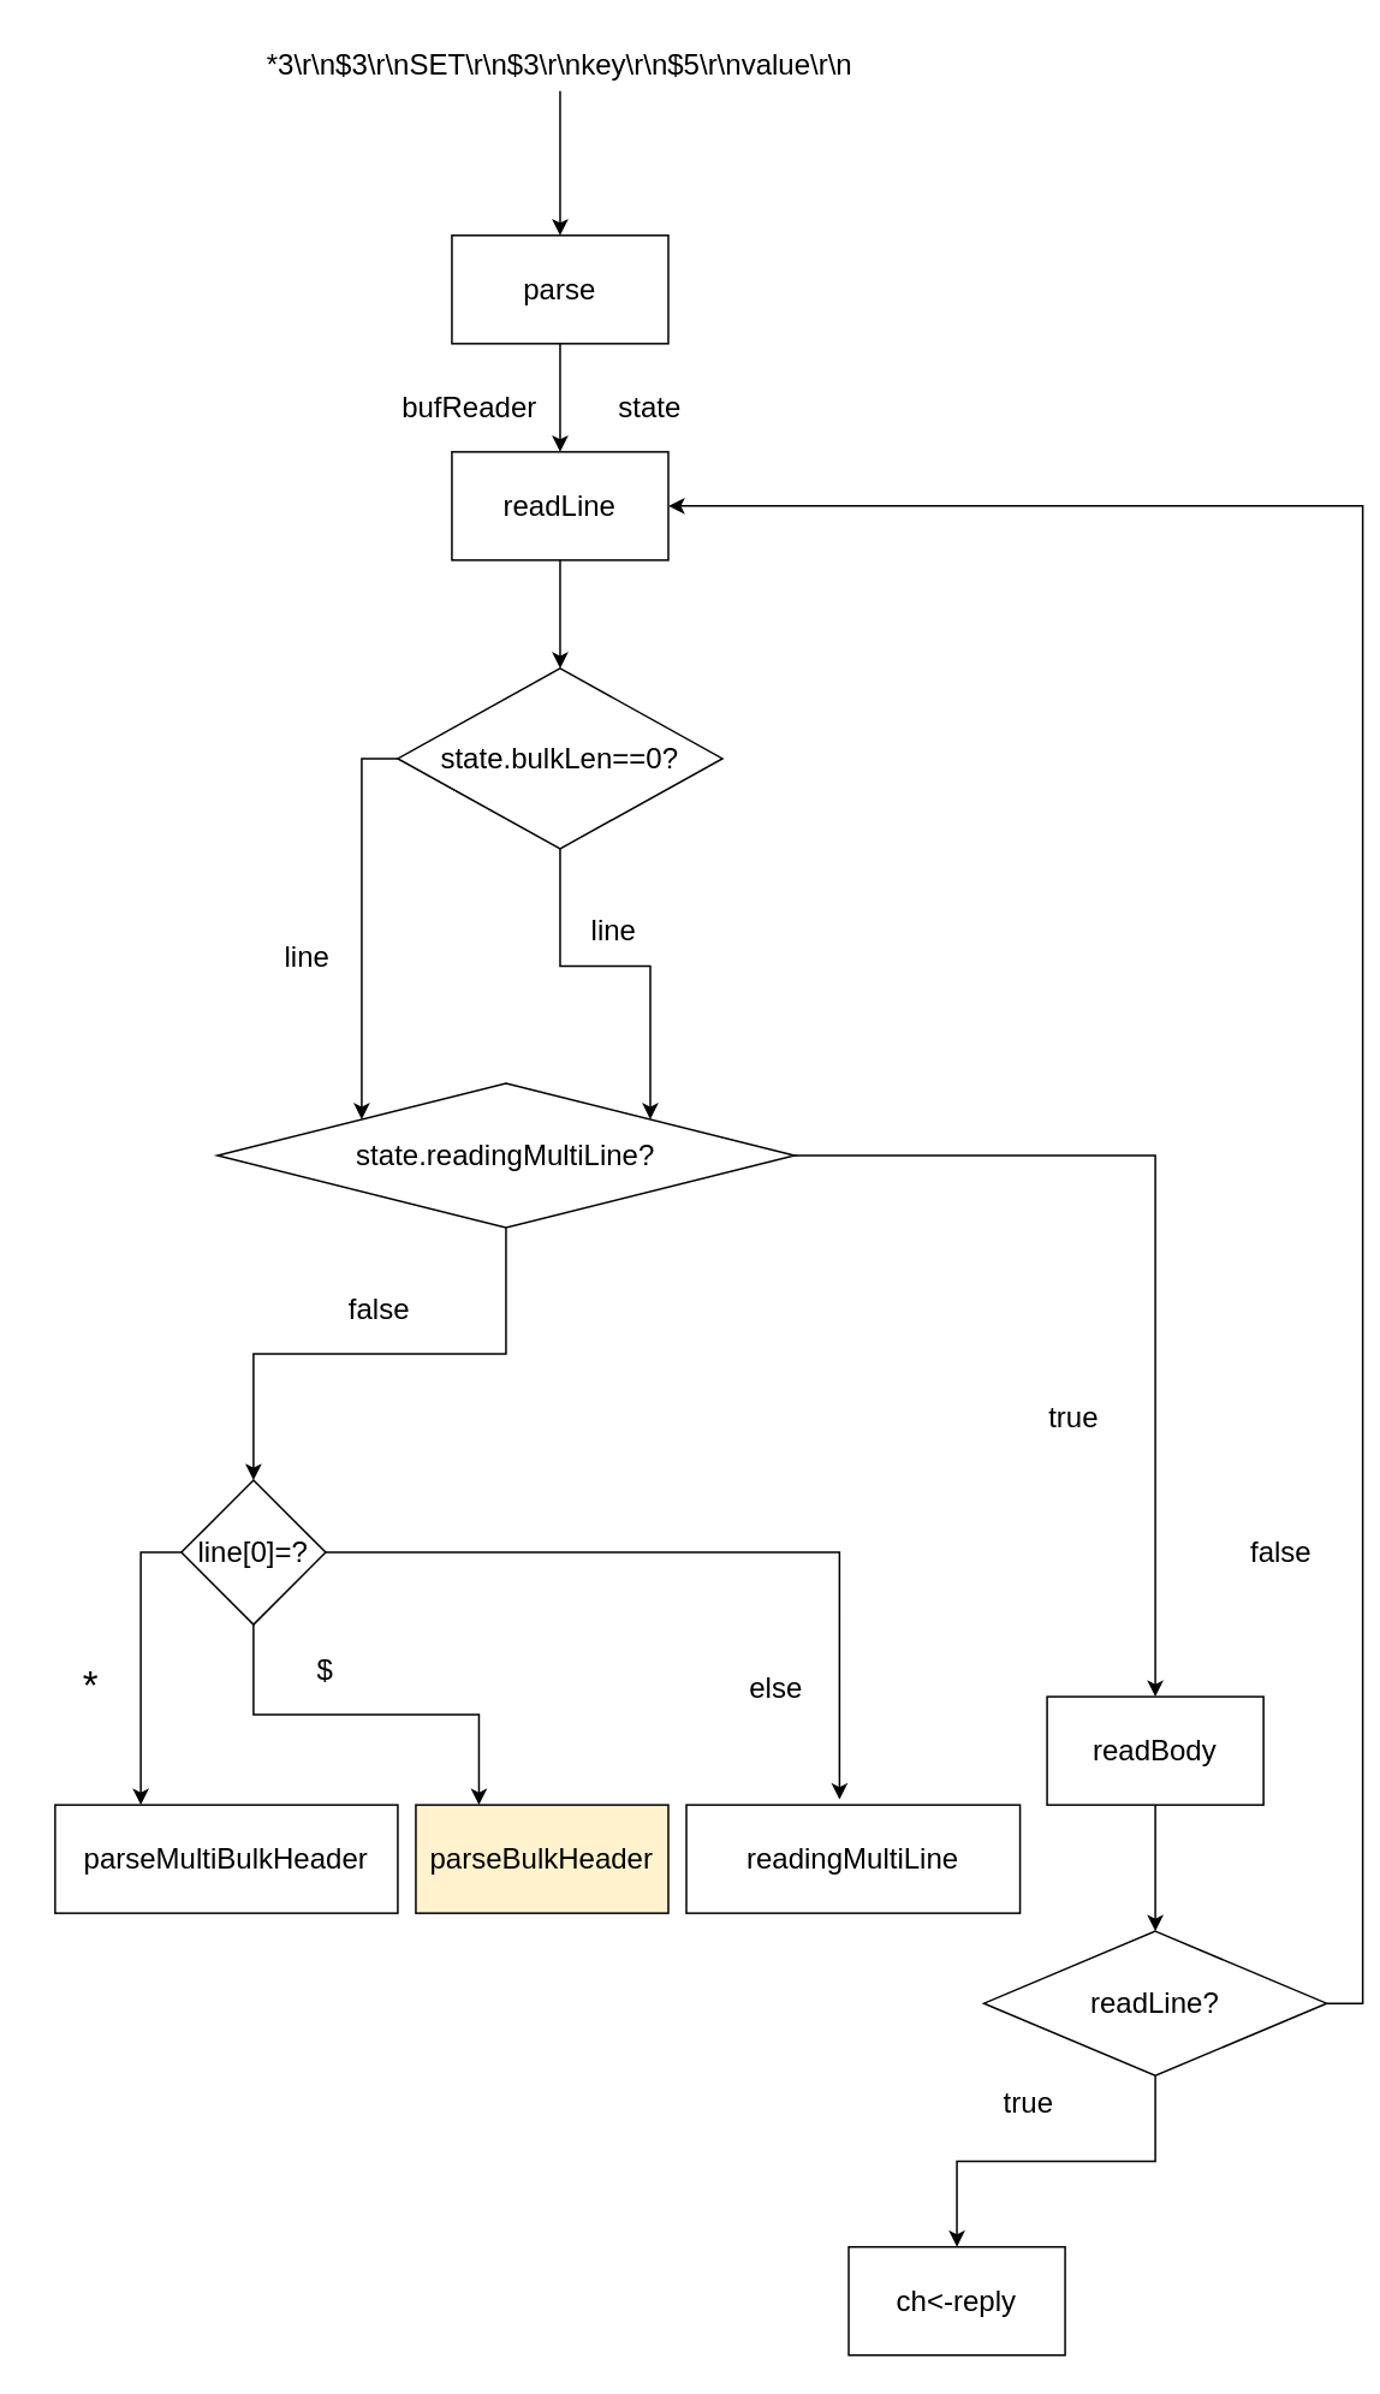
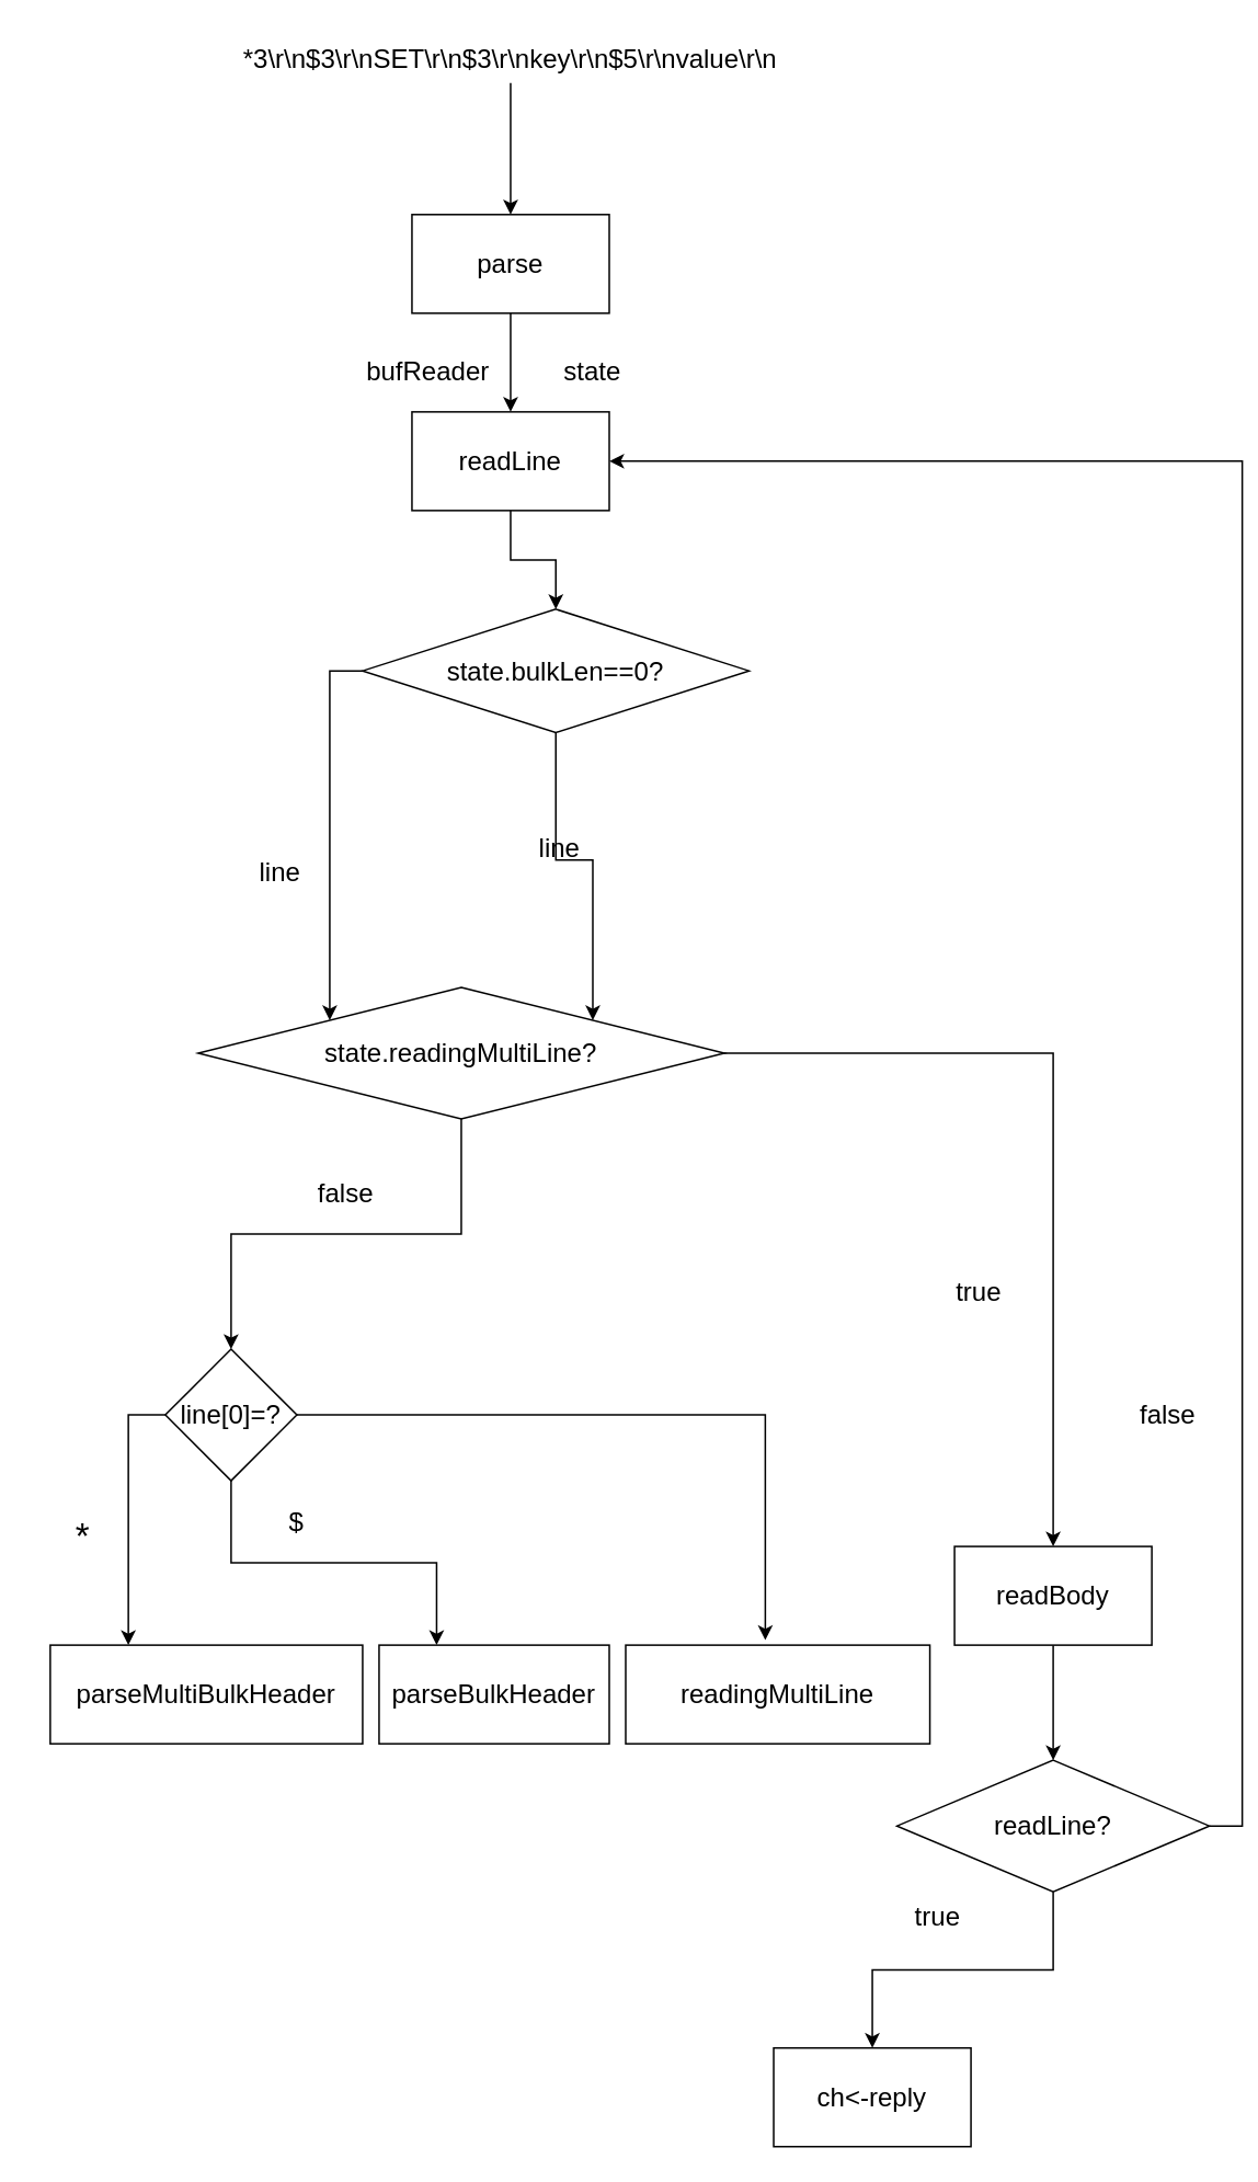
- <mxCell id="9" value="state.bulkLen==0?" style="rhombus;whiteSpace=wrap;html=1;rounded=0;fontSize=16;" vertex="1" parent="1"><mxGeometry x="220" y="370" width="180" height="100" as="geometry" /></mxCell>
+ <mxCell id="9" value="state.bulkLen==0?" style="rhombus;whiteSpace=wrap;html=1;rounded=0;fontSize=16;" vertex="1" parent="1"><mxGeometry x="220" y="370" width="235" height="75" as="geometry" /></mxCell>
- <mxCell id="34" value="else" style="text;html=1;strokeColor=none;fillColor=none;align=center;verticalAlign=middle;whiteSpace=wrap;rounded=0;fontSize=16;" vertex="1" parent="1"><mxGeometry x="400" y="920" width="60" height="30" as="geometry" /></mxCell>
- <mxCell id="23" value="parseBulkHeader" style="rounded=0;whiteSpace=wrap;html=1;fontSize=16;fillColor=#fff2cc;" vertex="1" parent="1"><mxGeometry x="230" y="1000" width="140" height="60" as="geometry" /></mxCell>
+ <mxCell id="23" value="parseBulkHeader" style="rounded=0;whiteSpace=wrap;html=1;fontSize=16;" vertex="1" parent="1"><mxGeometry x="230" y="1000" width="140" height="60" as="geometry" /></mxCell>
